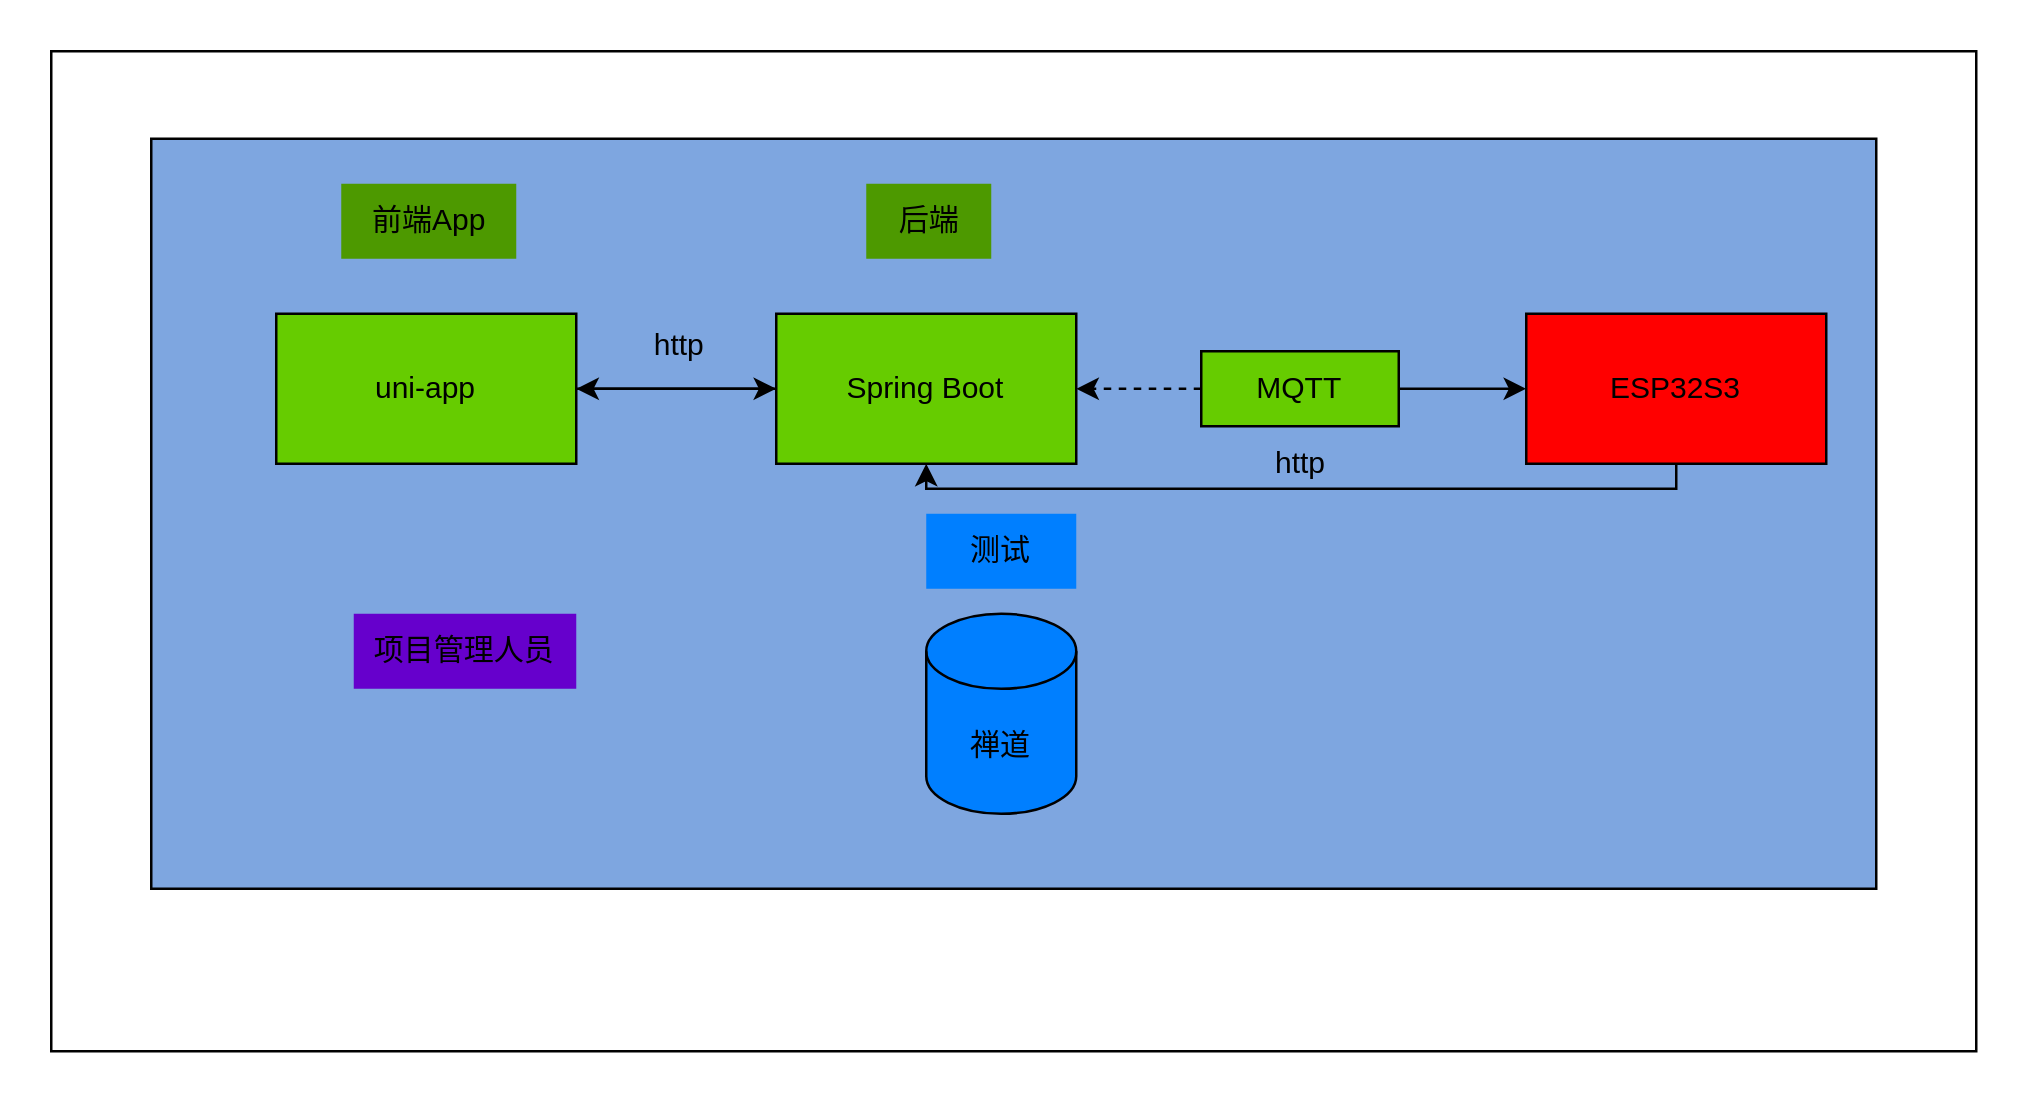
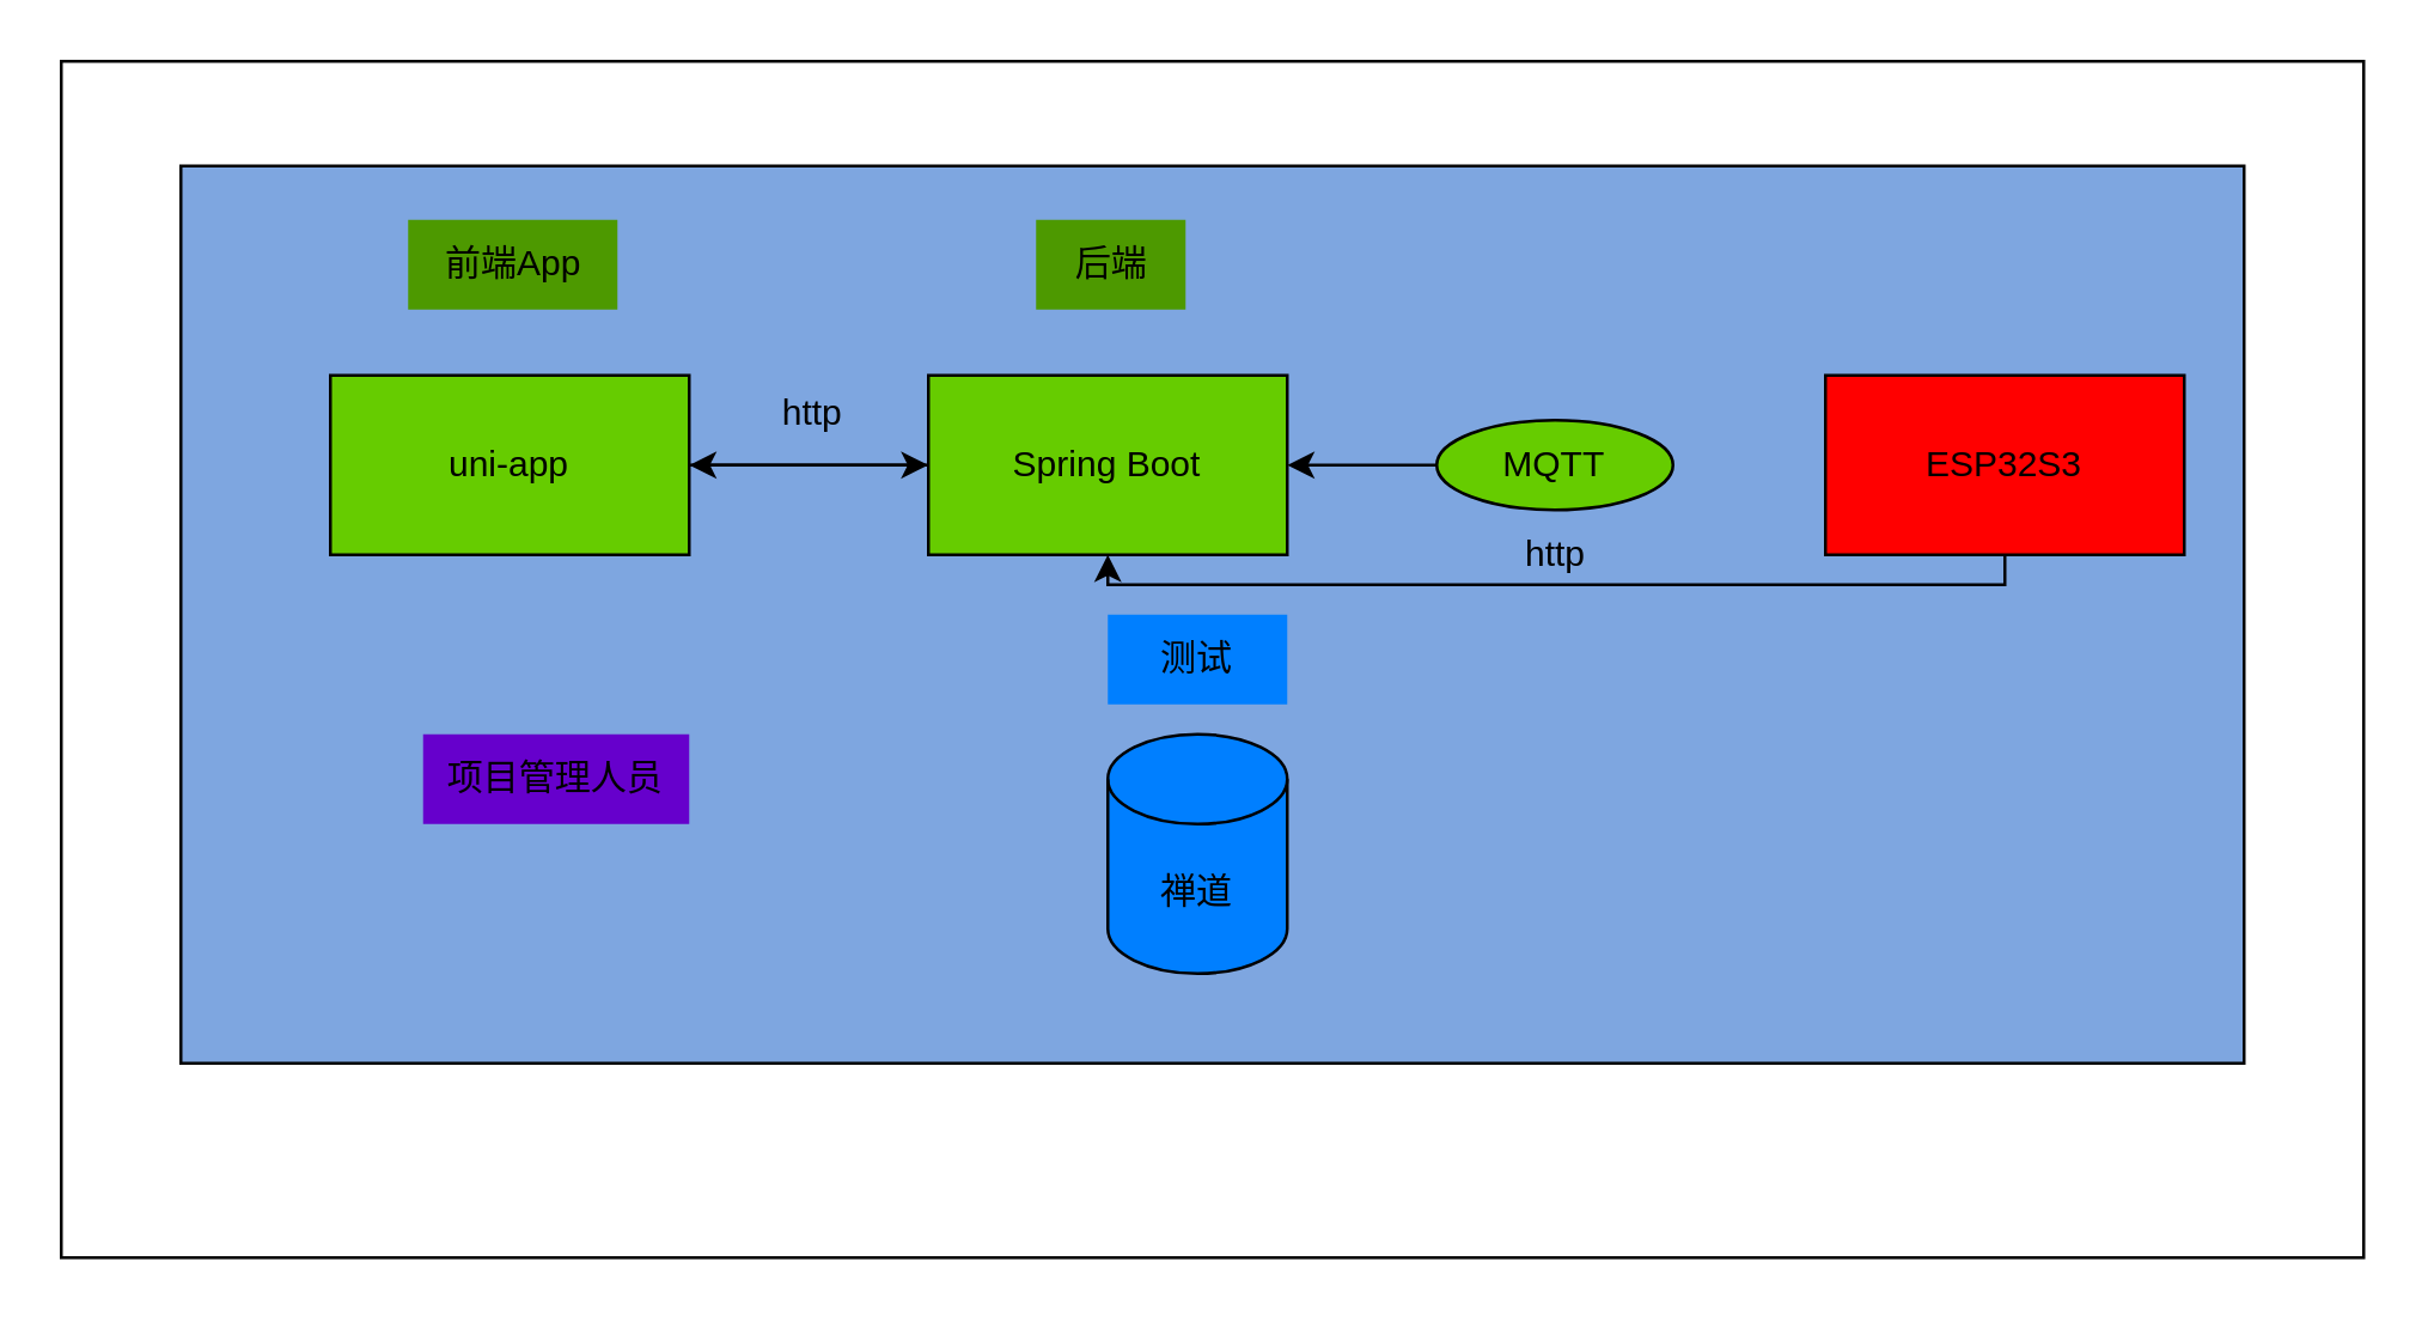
- <mxCell id="13" value="" style="edgeStyle=orthogonalEdgeStyle;rounded=0;orthogonalLoop=1;jettySize=auto;html=1;dashed=1;" edge="1" parent="1" source="14" target="7"><mxGeometry relative="1" as="geometry" /></mxCell>
+ <mxCell id="13" value="" style="edgeStyle=orthogonalEdgeStyle;rounded=0;orthogonalLoop=1;jettySize=auto;html=1;" edge="1" parent="1" source="14" target="7"><mxGeometry relative="1" as="geometry" /></mxCell>
- <mxCell id="14" value="MQTT" style="rounded=0;whiteSpace=wrap;html=1;fillColor=#66CC00;" vertex="1" parent="1"><mxGeometry x="480" y="140" width="79" height="30" as="geometry" /></mxCell>
+ <mxCell id="14" value="MQTT" style="ellipse;whiteSpace=wrap;html=1;fillColor=#66CC00;" vertex="1" parent="1"><mxGeometry x="480" y="140" width="79" height="30" as="geometry" /></mxCell>
- <mxCell id="12" style="edgeStyle=orthogonalEdgeStyle;rounded=0;orthogonalLoop=1;jettySize=auto;html=1;entryX=0;entryY=0.5;entryDx=0;entryDy=0;" edge="1" parent="1" source="14" target="9"><mxGeometry relative="1" as="geometry" /></mxCell>
